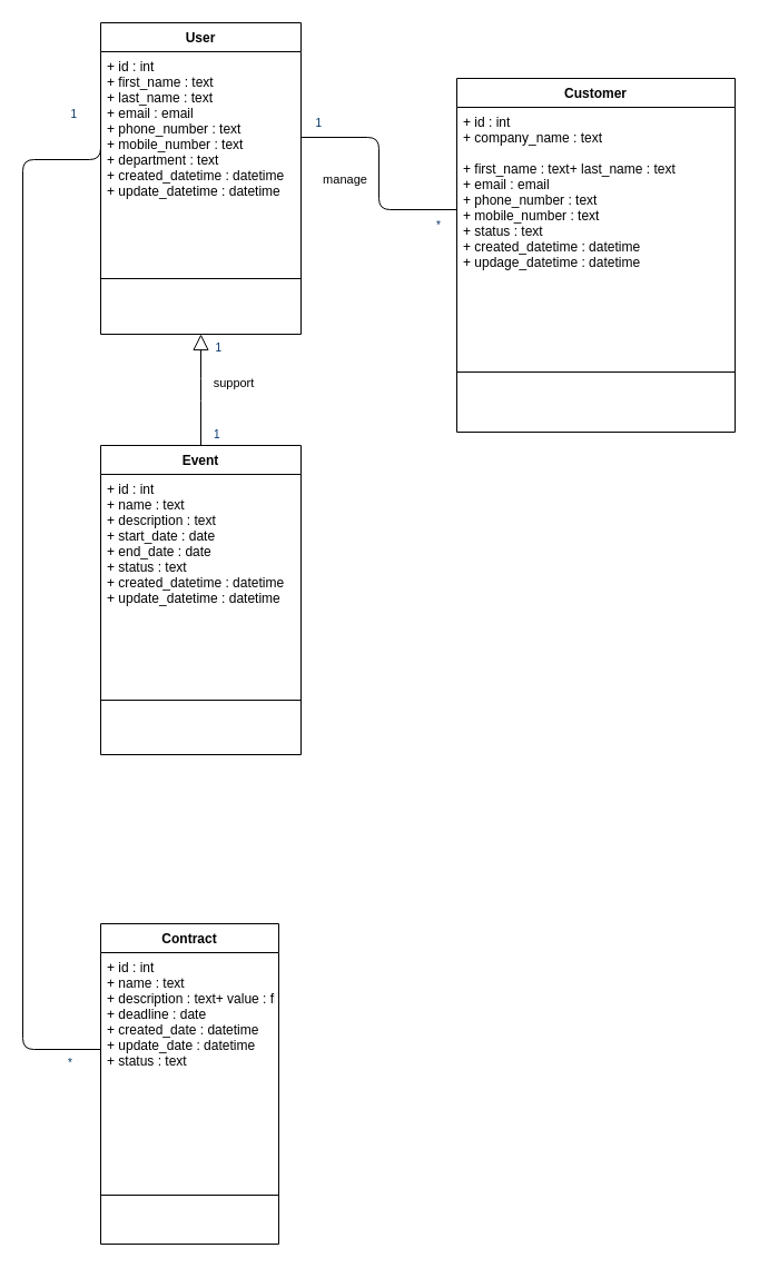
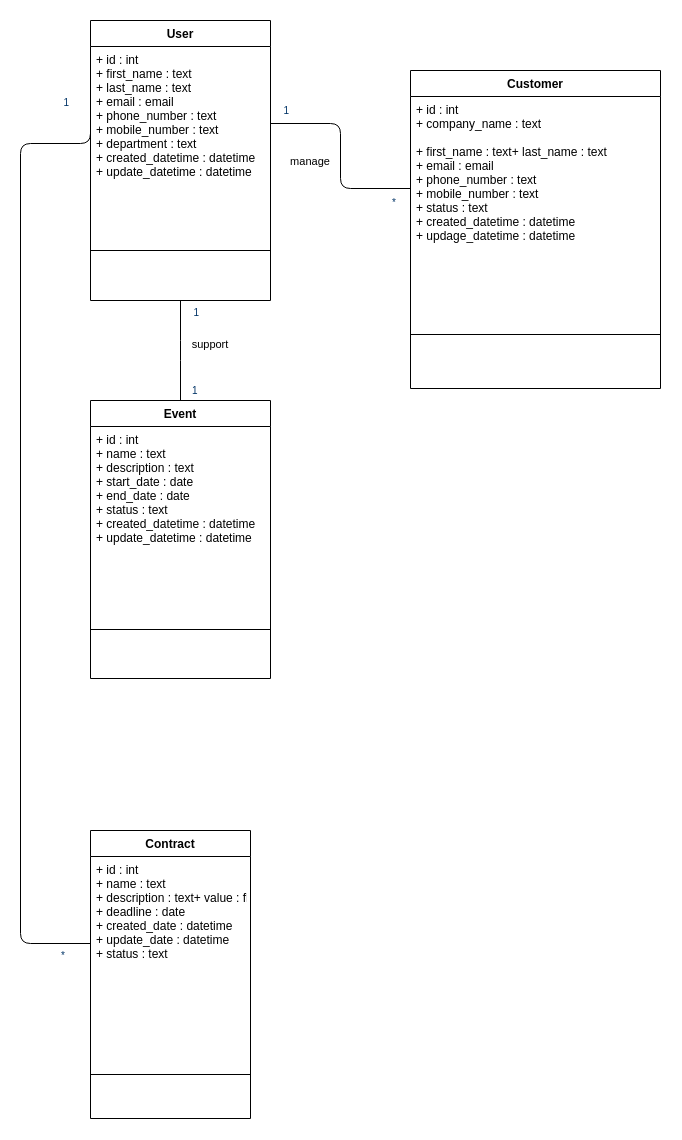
- <mxCell id="20" value="support" style="endArrow=block;endSize=12;startArrow=none;startSize=14;startFill=0;edgeStyle=orthogonalEdgeStyle;entryX=0.5;entryY=1;entryDx=0;entryDy=0;exitX=0.5;exitY=0;exitDx=0;exitDy=0;endFill=0;" edge="1" parent="1" source="17" target="8"><mxGeometry x="173" y="-214" as="geometry"><mxPoint x="343" y="506" as="sourcePoint" /><mxPoint x="343" y="400" as="targetPoint" /><mxPoint x="30" y="-7" as="offset" /><Array as="points"><mxPoint x="180" y="350" /><mxPoint x="180" y="350" /></Array></mxGeometry></mxCell>
+ <mxCell id="20" value="support" style="endArrow=none;endSize=12;startArrow=none;startSize=14;startFill=0;edgeStyle=orthogonalEdgeStyle;entryX=0.5;entryY=1;entryDx=0;entryDy=0;exitX=0.5;exitY=0;exitDx=0;exitDy=0;endFill=0;" edge="1" parent="1" source="17" target="8"><mxGeometry x="173" y="-214" as="geometry"><mxPoint x="343" y="506" as="sourcePoint" /><mxPoint x="343" y="400" as="targetPoint" /><mxPoint x="30" y="-7" as="offset" /><Array as="points"><mxPoint x="180" y="350" /><mxPoint x="180" y="350" /></Array></mxGeometry></mxCell>
